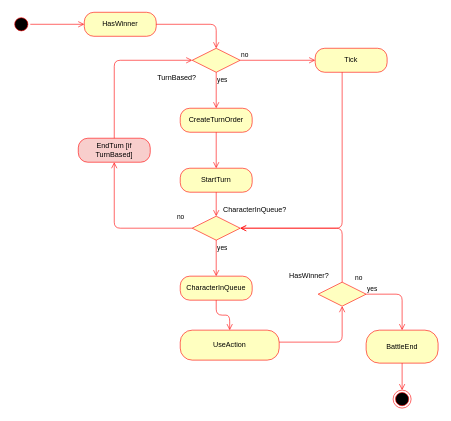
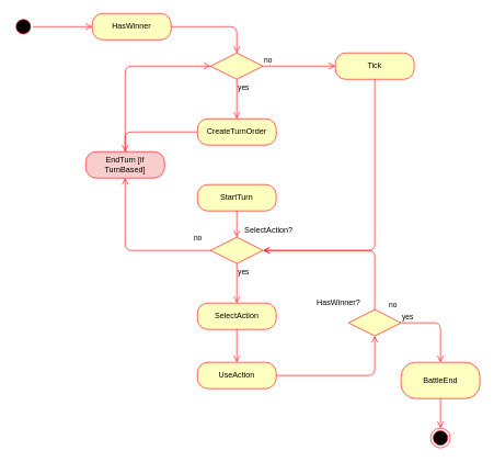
- <mxCell id="11" value="Tick" style="rounded=1;whiteSpace=wrap;html=1;arcSize=40;fontColor=#000000;fillColor=#ffffc0;strokeColor=#ff0000;" vertex="1" parent="1"><mxGeometry x="525" y="80" width="120" height="40" as="geometry" /></mxCell>
+ <mxCell id="11" value="Tick" style="rounded=1;whiteSpace=wrap;html=1;arcSize=40;fontColor=#000000;fillColor=#ffffc0;strokeColor=#ff0000;" vertex="1" parent="1"><mxGeometry x="510" y="80" width="120" height="40" as="geometry" /></mxCell>
- <mxCell id="18" value="TurnBased?&lt;br&gt;" style="text;html=1;resizable=0;points=[];autosize=1;align=left;verticalAlign=top;spacingTop=-4;" vertex="1" parent="1"><mxGeometry x="260" y="120" width="80" height="20" as="geometry" /></mxCell>
- <mxCell id="10" value="" style="edgeStyle=orthogonalEdgeStyle;html=1;verticalAlign=bottom;endArrow=open;endSize=8;strokeColor=#ff0000;entryX=0.5;entryY=0;entryDx=0;entryDy=0;" edge="1" source="9" parent="1" target="13"><mxGeometry relative="1" as="geometry"><mxPoint x="360" y="280" as="targetPoint" /></mxGeometry></mxCell>
+ <mxCell id="10" value="" style="edgeStyle=orthogonalEdgeStyle;html=1;verticalAlign=bottom;endArrow=open;endSize=8;strokeColor=#ff0000;" edge="1" source="9" parent="1" target="22"><mxGeometry relative="1" as="geometry"><mxPoint x="360" y="280" as="targetPoint" /></mxGeometry></mxCell>
- <mxCell id="19" value="CharacterInQueue?" style="text;html=1;resizable=0;points=[];autosize=1;align=left;verticalAlign=top;spacingTop=-4;" vertex="1" parent="1"><mxGeometry x="370" y="340" width="120" height="20" as="geometry" /></mxCell>
+ <mxCell id="19" value="SelectAction?" style="text;html=1;resizable=0;points=[];autosize=1;align=left;verticalAlign=top;spacingTop=-4;" vertex="1" parent="1"><mxGeometry x="370" y="340" width="120" height="20" as="geometry" /></mxCell>
- <mxCell id="20" value="CharacterInQueue" style="rounded=1;whiteSpace=wrap;html=1;arcSize=40;fontColor=#000000;fillColor=#ffffc0;strokeColor=#ff0000;" vertex="1" parent="1"><mxGeometry x="300" y="460" width="120" height="40" as="geometry" /></mxCell>
+ <mxCell id="20" value="SelectAction" style="rounded=1;whiteSpace=wrap;html=1;arcSize=40;fontColor=#000000;fillColor=#ffffc0;strokeColor=#ff0000;" vertex="1" parent="1"><mxGeometry x="300" y="460" width="120" height="40" as="geometry" /></mxCell>
- <mxCell id="24" value="UseAction" style="rounded=1;whiteSpace=wrap;html=1;arcSize=40;fontColor=#000000;fillColor=#ffffc0;strokeColor=#ff0000;" vertex="1" parent="1"><mxGeometry x="300" y="550" width="165" height="50" as="geometry" /></mxCell>
+ <mxCell id="24" value="UseAction" style="rounded=1;whiteSpace=wrap;html=1;arcSize=40;fontColor=#000000;fillColor=#ffffc0;strokeColor=#ff0000;" vertex="1" parent="1"><mxGeometry x="300" y="550" width="120" height="40" as="geometry" /></mxCell>
